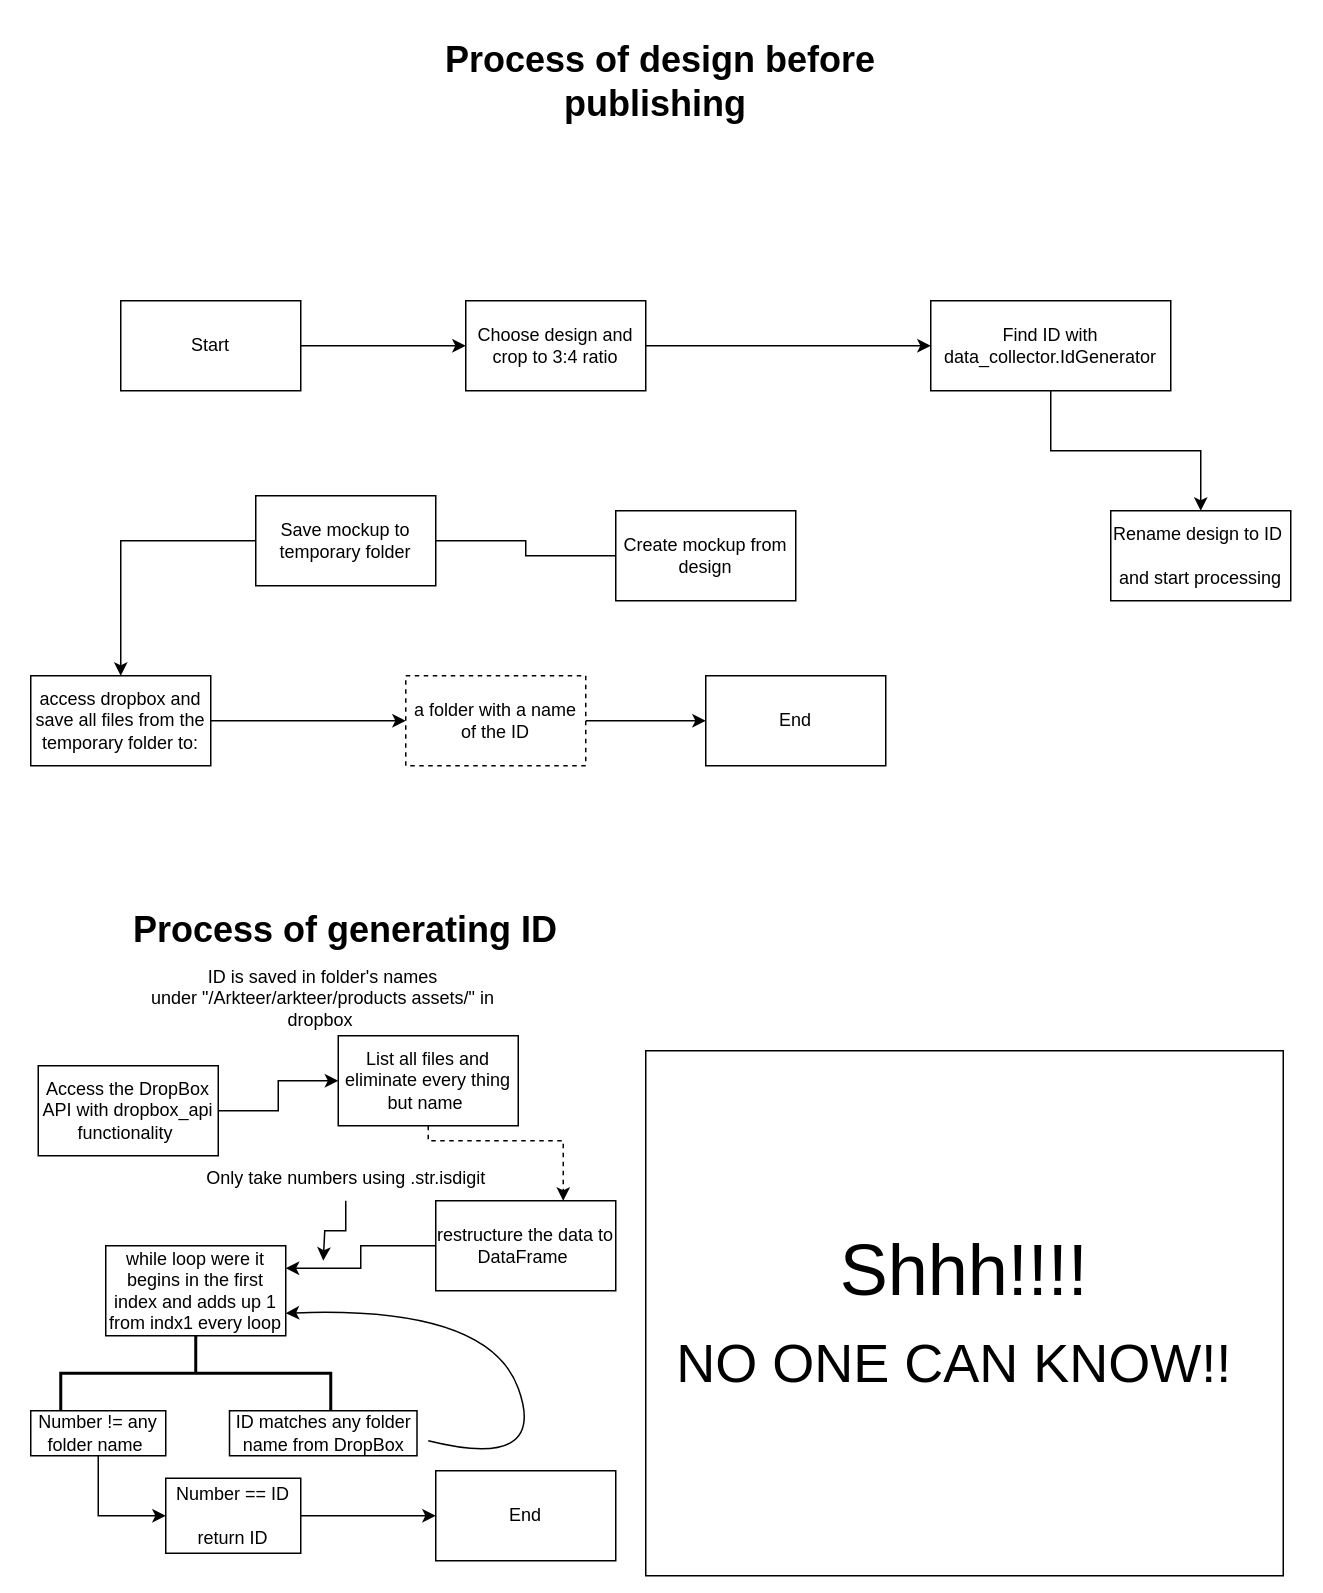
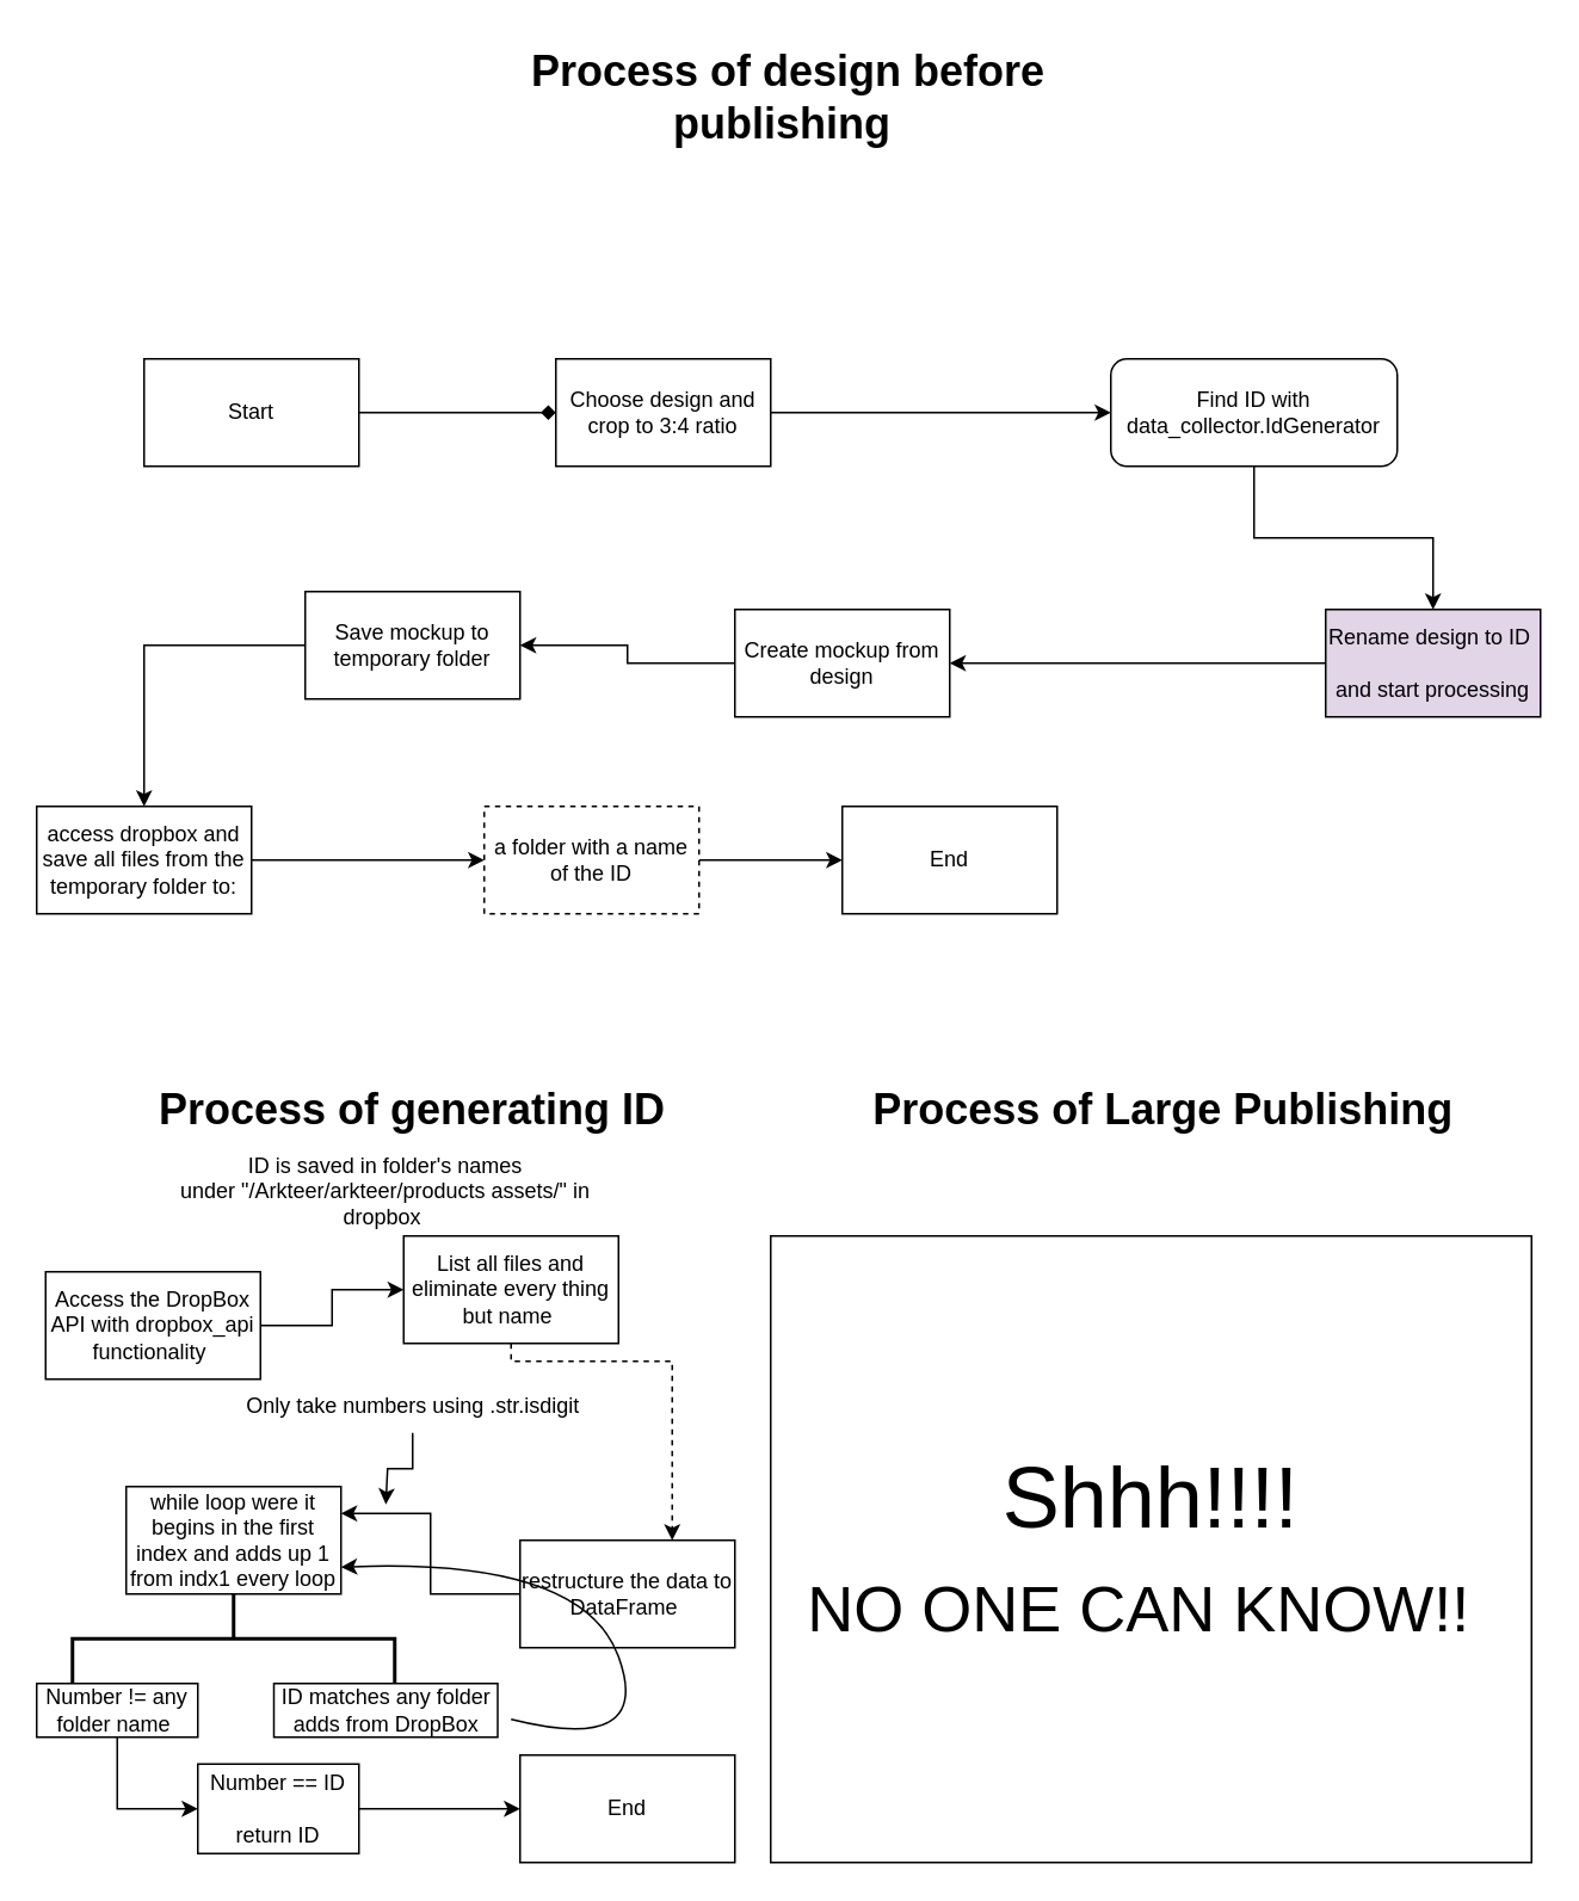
- <mxCell id="2" value="" style="edgeStyle=orthogonalEdgeStyle;rounded=0;orthogonalLoop=1;jettySize=auto;html=1;" parent="1" source="3" target="5" edge="1"><mxGeometry relative="1" as="geometry" /></mxCell>
+ <mxCell id="2" value="" style="edgeStyle=orthogonalEdgeStyle;rounded=0;orthogonalLoop=1;jettySize=auto;html=1;endArrow=diamond;" parent="1" source="3" target="5" edge="1"><mxGeometry relative="1" as="geometry" /></mxCell>
- <mxCell id="7" value="Find ID with data_collector.IdGenerator" style="rounded=0;whiteSpace=wrap;html=1;" parent="1" vertex="1"><mxGeometry x="620" y="200" width="160" height="60" as="geometry" /></mxCell>
+ <mxCell id="7" value="Find ID with data_collector.IdGenerator" style="whiteSpace=wrap;html=1;rounded=1;" parent="1" vertex="1"><mxGeometry x="620" y="200" width="160" height="60" as="geometry" /></mxCell>
- <mxCell id="10" value="" style="edgeStyle=orthogonalEdgeStyle;rounded=0;orthogonalLoop=1;jettySize=auto;html=1;endArrow=none;" edge="1" parent="1" source="11" target="13"><mxGeometry relative="1" as="geometry" /></mxCell>
+ <mxCell id="10" value="" style="edgeStyle=orthogonalEdgeStyle;rounded=0;orthogonalLoop=1;jettySize=auto;html=1;" edge="1" parent="1" source="11" target="13"><mxGeometry relative="1" as="geometry" /></mxCell>
+ <mxCell id="8" value="" style="edgeStyle=orthogonalEdgeStyle;rounded=0;orthogonalLoop=1;jettySize=auto;html=1;" edge="1" parent="1" source="9" target="11"><mxGeometry relative="1" as="geometry" /></mxCell>
- <mxCell id="9" value="Rename design to ID&amp;nbsp;&lt;br&gt;&lt;br&gt;and start processing" style="whiteSpace=wrap;html=1;rounded=0;" parent="1" vertex="1"><mxGeometry x="740" y="340" width="120" height="60" as="geometry" /></mxCell>
+ <mxCell id="9" value="Rename design to ID&amp;nbsp;&lt;br&gt;&lt;br&gt;and start processing" style="whiteSpace=wrap;html=1;rounded=0;fillColor=#e1d5e7;" parent="1" vertex="1"><mxGeometry x="740" y="340" width="120" height="60" as="geometry" /></mxCell>
+ <mxCell id="39" value="&lt;h1&gt;Process of Large Publishing&lt;/h1&gt;" style="text;html=1;strokeColor=none;fillColor=none;spacing=5;spacingTop=-20;whiteSpace=wrap;overflow=hidden;rounded=0;align=center;" vertex="1" parent="1"><mxGeometry x="482.5" y="600" width="332.5" height="50" as="geometry" /></mxCell>
- <mxCell id="26" value="restructure the data to DataFrame&amp;nbsp;" style="whiteSpace=wrap;html=1;rounded=0;" vertex="1" parent="1"><mxGeometry x="290" y="800" width="120" height="60" as="geometry" /></mxCell>
+ <mxCell id="26" value="restructure the data to DataFrame&amp;nbsp;" style="whiteSpace=wrap;html=1;rounded=0;" vertex="1" parent="1"><mxGeometry x="290" y="860" width="120" height="60" as="geometry" /></mxCell>
- <mxCell id="40" value="&lt;font style=&quot;&quot;&gt;&lt;span style=&quot;font-size: 48px;&quot;&gt;Shhh!!!!&lt;/span&gt;&lt;br&gt;&lt;font style=&quot;font-size: 36px;&quot;&gt;NO ONE CAN KNOW!!&lt;/font&gt;&lt;/font&gt;&lt;font style=&quot;font-size: 48px;&quot;&gt;&amp;nbsp;&lt;/font&gt;" style="rounded=0;whiteSpace=wrap;html=1;" vertex="1" parent="1"><mxGeometry x="430" y="700" width="425" height="350" as="geometry" /></mxCell>
+ <mxCell id="40" value="&lt;font style=&quot;&quot;&gt;&lt;span style=&quot;font-size: 48px;&quot;&gt;Shhh!!!!&lt;/span&gt;&lt;br&gt;&lt;font style=&quot;font-size: 36px;&quot;&gt;NO ONE CAN KNOW!!&lt;/font&gt;&lt;/font&gt;&lt;font style=&quot;font-size: 48px;&quot;&gt;&amp;nbsp;&lt;/font&gt;" style="rounded=0;whiteSpace=wrap;html=1;" vertex="1" parent="1"><mxGeometry x="430" y="690" width="425" height="350" as="geometry" /></mxCell>
- <mxCell id="33" value="ID matches any folder name from DropBox" style="rounded=0;whiteSpace=wrap;html=1;" vertex="1" parent="1"><mxGeometry x="152.5" y="940" width="125" height="30" as="geometry" /></mxCell>
+ <mxCell id="33" value="ID matches any folder adds from DropBox" style="rounded=0;whiteSpace=wrap;html=1;" vertex="1" parent="1"><mxGeometry x="152.5" y="940" width="125" height="30" as="geometry" /></mxCell>
